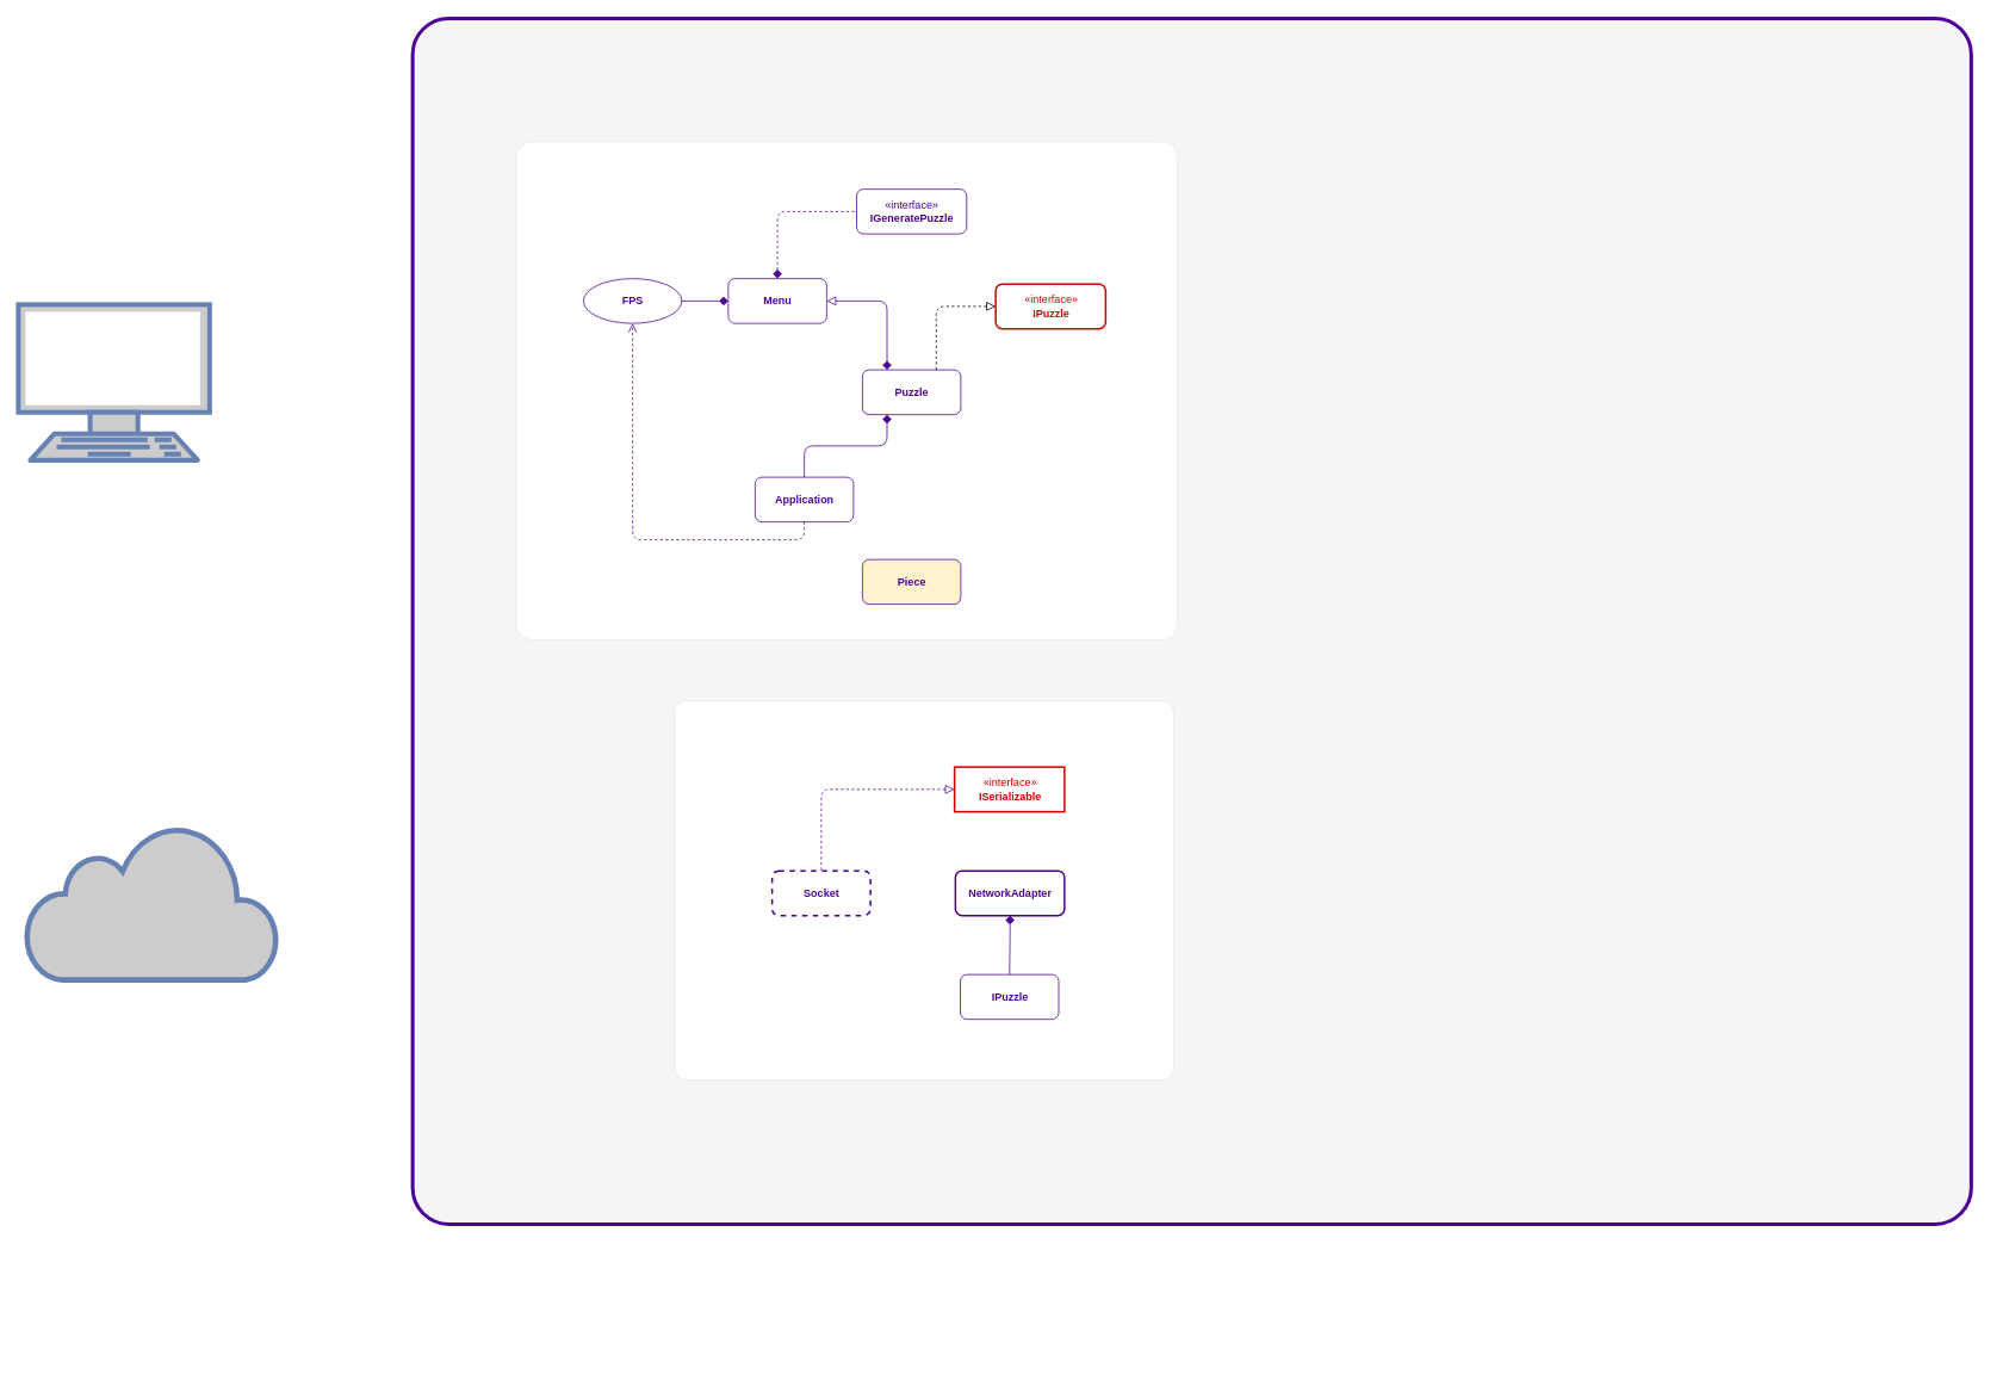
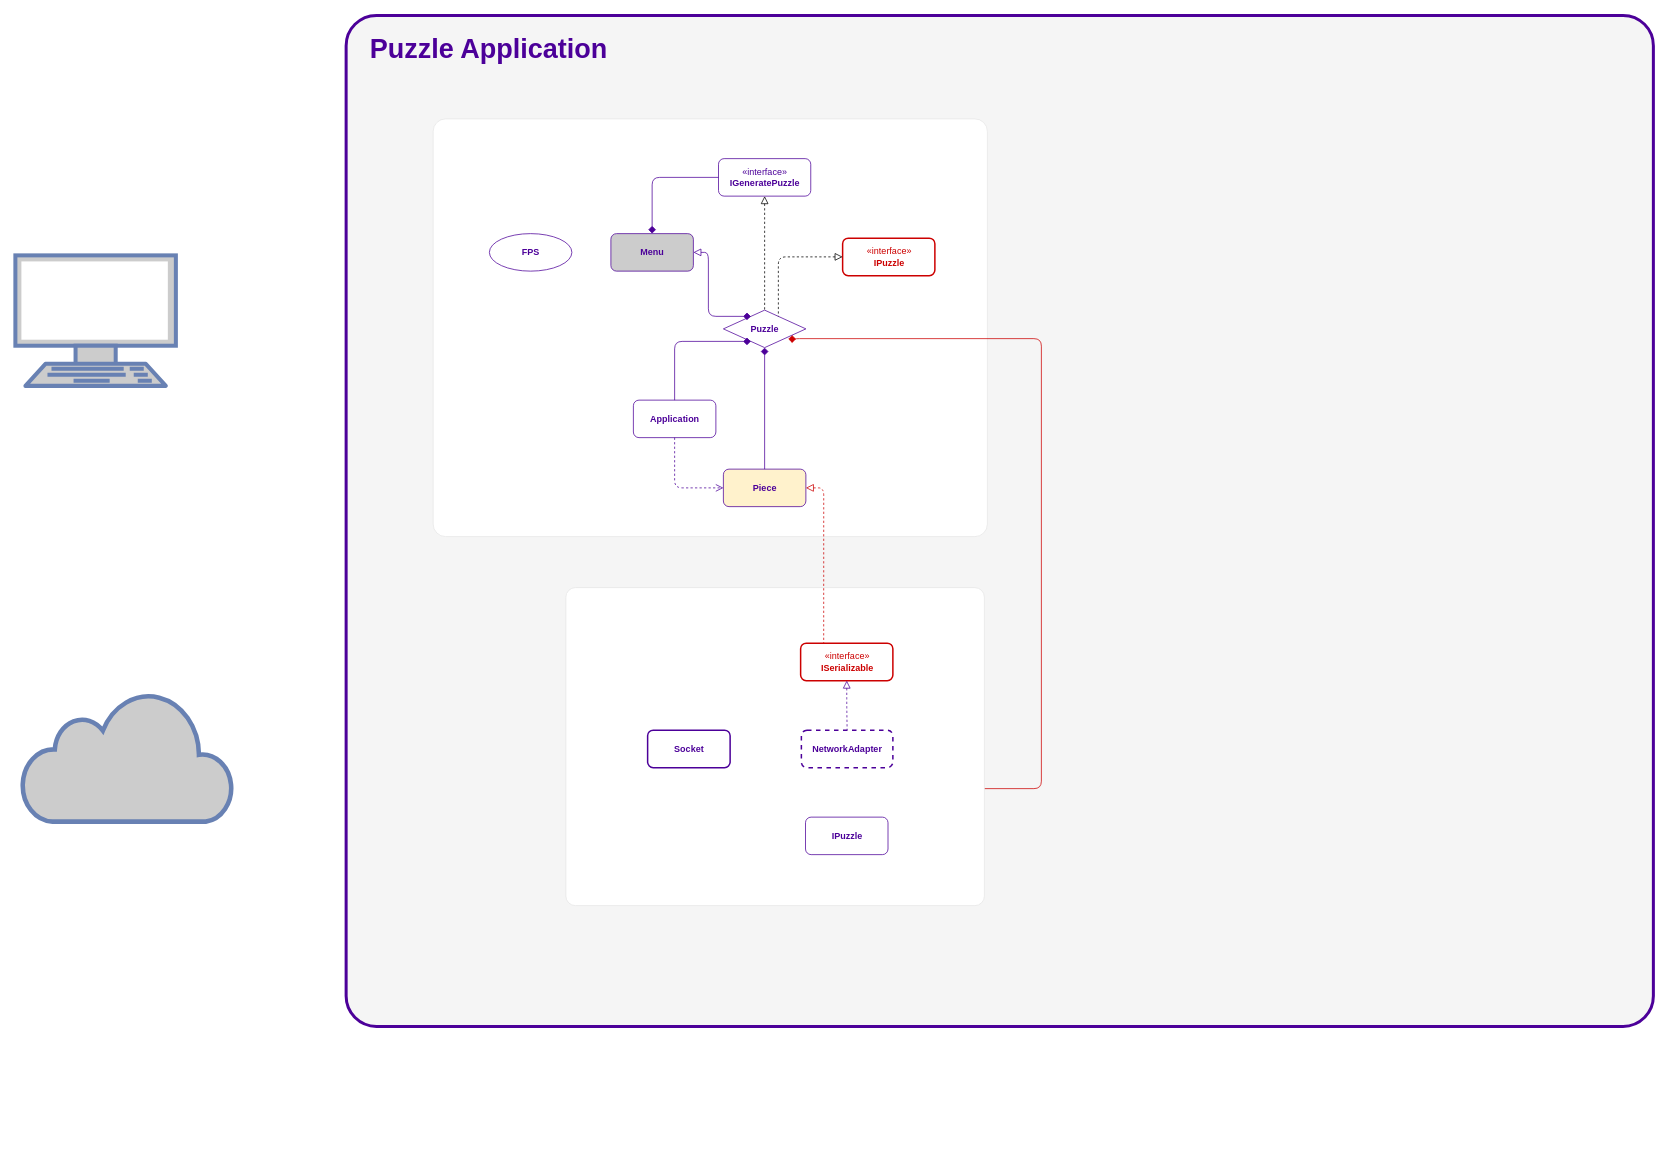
+ <mxCell id="4" value="&lt;b&gt;&lt;font style=&quot;font-size: 36px&quot;&gt;Puzzle Application&lt;/font&gt;&lt;/b&gt;" style="text;html=1;strokeColor=none;fillColor=none;align=left;verticalAlign=middle;whiteSpace=wrap;rounded=0;fontColor=#4C0099;" vertex="1" parent="2"><mxGeometry x="16.003" y="12.0" width="605.552" height="36.572" as="geometry" /></mxCell>
- <mxCell id="20" style="edgeStyle=orthogonalEdgeStyle;rounded=1;orthogonalLoop=1;jettySize=auto;html=1;entryX=0;entryY=0.5;entryDx=0;entryDy=0;startArrow=diamond;startFill=1;startSize=8;endArrow=none;endFill=0;endSize=8;strokeColor=#4C0099;fontColor=#4C0099;exitX=0.5;exitY=0;exitDx=0;exitDy=0;dashed=1;" edge="1" parent="5" source="12" target="11"><mxGeometry relative="1" as="geometry" /></mxCell>
+ <mxCell id="20" style="edgeStyle=orthogonalEdgeStyle;rounded=1;orthogonalLoop=1;jettySize=auto;html=1;entryX=0;entryY=0.5;entryDx=0;entryDy=0;startArrow=diamond;startFill=1;startSize=8;endArrow=none;endFill=0;endSize=8;strokeColor=#4C0099;fontColor=#4C0099;exitX=0.5;exitY=0;exitDx=0;exitDy=0;" edge="1" parent="5" source="12" target="11"><mxGeometry relative="1" as="geometry" /></mxCell>
- <mxCell id="21" style="edgeStyle=orthogonalEdgeStyle;rounded=1;orthogonalLoop=1;jettySize=auto;html=1;entryX=1;entryY=0.5;entryDx=0;entryDy=0;startArrow=diamond;startFill=1;startSize=8;endArrow=none;endFill=0;endSize=8;strokeColor=#4C0099;fontColor=#4C0099;" edge="1" parent="5" source="12" target="13"><mxGeometry relative="1" as="geometry" /></mxCell>
- <mxCell id="12" value="&lt;b&gt;Menu&lt;br&gt;&lt;/b&gt;" style="html=1;rounded=1;strokeColor=#4C0099;fontColor=#4C0099;" vertex="1" parent="5"><mxGeometry x="237" y="186" width="110" height="50" as="geometry" /></mxCell>
+ <mxCell id="12" value="&lt;b&gt;Menu&lt;br&gt;&lt;/b&gt;" style="html=1;rounded=1;strokeColor=#4C0099;fontColor=#4C0099;fillColor=#cccccc;" vertex="1" parent="5"><mxGeometry x="237" y="186" width="110" height="50" as="geometry" /></mxCell>
+ <mxCell id="18" style="edgeStyle=orthogonalEdgeStyle;rounded=1;orthogonalLoop=1;jettySize=auto;html=1;exitX=0.5;exitY=1;exitDx=0;exitDy=0;entryX=0.5;entryY=0;entryDx=0;entryDy=0;startArrow=block;startFill=0;startSize=8;endArrow=none;endFill=0;endSize=8;fontColor=#4C0099;dashed=1;" edge="1" parent="5" source="11" target="7"><mxGeometry relative="1" as="geometry" /></mxCell>
- <mxCell id="10" value="«interface»&lt;br&gt;&lt;b&gt;IPuzzle&lt;br&gt;&lt;/b&gt;" style="html=1;rounded=1;strokeWidth=2;strokeColor=#CC0000;fontColor=#CC0000;" vertex="1" parent="5"><mxGeometry x="536" y="192" width="123" height="50" as="geometry" /></mxCell>
+ <mxCell id="10" value="«interface»&lt;br&gt;&lt;b&gt;IPuzzle&lt;br&gt;&lt;/b&gt;" style="html=1;rounded=1;strokeWidth=2;strokeColor=#CC0000;fontColor=#CC0000;" vertex="1" parent="5"><mxGeometry x="546" y="192" width="123" height="50" as="geometry" /></mxCell>
- <mxCell id="7" value="&lt;b&gt;Puzzle&lt;/b&gt;" style="html=1;rounded=1;strokeColor=#4C0099;fontColor=#4C0099;" vertex="1" parent="5"><mxGeometry x="387" y="288" width="110" height="50" as="geometry" /></mxCell>
+ <mxCell id="7" value="&lt;b&gt;Puzzle&lt;/b&gt;" style="rhombus;html=1;strokeColor=#4C0099;fontColor=#4C0099;" vertex="1" parent="5"><mxGeometry x="387" y="288" width="110" height="50" as="geometry" /></mxCell>
+ <mxCell id="15" style="edgeStyle=orthogonalEdgeStyle;rounded=1;orthogonalLoop=1;jettySize=auto;html=1;startArrow=diamond;startFill=1;startSize=8;endArrow=none;endFill=0;endSize=8;exitX=0.5;exitY=1;exitDx=0;exitDy=0;strokeColor=#4C0099;fontColor=#4C0099;" edge="1" parent="5" source="7" target="9"><mxGeometry relative="1" as="geometry" /></mxCell>
- <mxCell id="16" style="edgeStyle=orthogonalEdgeStyle;rounded=1;orthogonalLoop=1;jettySize=auto;html=1;startArrow=none;startFill=0;startSize=8;endArrow=open;endFill=0;endSize=8;dashed=1;strokeColor=#4C0099;fontColor=#4C0099;exitX=0.5;exitY=1;exitDx=0;exitDy=0;" edge="1" parent="5" source="8" target="13"><mxGeometry relative="1" as="geometry" /></mxCell>
+ <mxCell id="16" style="edgeStyle=orthogonalEdgeStyle;rounded=1;orthogonalLoop=1;jettySize=auto;html=1;entryX=0;entryY=0.5;entryDx=0;entryDy=0;startArrow=none;startFill=0;startSize=8;endArrow=open;endFill=0;endSize=8;dashed=1;strokeColor=#4C0099;fontColor=#4C0099;exitX=0.5;exitY=1;exitDx=0;exitDy=0;" edge="1" parent="5" source="8" target="9"><mxGeometry relative="1" as="geometry" /></mxCell>
+ <mxCell id="22" style="edgeStyle=orthogonalEdgeStyle;rounded=1;orthogonalLoop=1;jettySize=auto;html=1;startArrow=diamond;startFill=1;endArrow=none;endFill=0;endSize=6;startSize=8;strokeColor=#CC0000;exitX=1;exitY=0.75;exitDx=0;exitDy=0;entryX=1;entryY=0.5;entryDx=0;entryDy=0;" edge="1" parent="2" source="7" target="25"><mxGeometry relative="1" as="geometry"><mxPoint x="190" y="94.5" as="sourcePoint" /><mxPoint x="812" y="107" as="targetPoint" /><Array as="points"><mxPoint x="913" y="417" /><mxPoint x="913" y="1017" /></Array></mxGeometry></mxCell>
+ <mxCell id="31" style="edgeStyle=orthogonalEdgeStyle;rounded=1;orthogonalLoop=1;jettySize=auto;html=1;entryX=0.25;entryY=0;entryDx=0;entryDy=0;dashed=1;startArrow=block;startFill=0;startSize=8;endArrow=none;endFill=0;endSize=8;fontColor=#4C0099;strokeColor=#CC0000;exitX=1;exitY=0.5;exitDx=0;exitDy=0;" edge="1" parent="2" source="9" target="28"><mxGeometry relative="1" as="geometry"><Array as="points"><mxPoint x="623" y="616" /></Array></mxGeometry></mxCell>
- <mxCell id="28" value="«interface»&lt;br&gt;&lt;b&gt;ISerializable&lt;br&gt;&lt;/b&gt;" style="html=1;strokeWidth=2;strokeColor=#CC0000;fontColor=#CC0000;rounded=0;" vertex="1" parent="23"><mxGeometry x="313" y="74" width="123" height="50" as="geometry" /></mxCell>
+ <mxCell id="28" value="«interface»&lt;br&gt;&lt;b&gt;ISerializable&lt;br&gt;&lt;/b&gt;" style="html=1;rounded=1;strokeWidth=2;strokeColor=#CC0000;fontColor=#CC0000;" vertex="1" parent="23"><mxGeometry x="313" y="74" width="123" height="50" as="geometry" /></mxCell>
- <mxCell id="30" style="edgeStyle=orthogonalEdgeStyle;rounded=1;orthogonalLoop=1;jettySize=auto;html=1;startArrow=block;startFill=0;startSize=8;endArrow=none;endFill=0;endSize=8;fontColor=#4C0099;dashed=1;strokeColor=#4C0099;" edge="1" parent="23" source="28" target="26"><mxGeometry x="-486" y="-405" as="geometry"><mxPoint x="471" y="127" as="sourcePoint" /><mxPoint x="471" y="281" as="targetPoint" /></mxGeometry></mxCell>
+ <mxCell id="30" style="edgeStyle=orthogonalEdgeStyle;rounded=1;orthogonalLoop=1;jettySize=auto;html=1;entryX=0.5;entryY=0;entryDx=0;entryDy=0;startArrow=block;startFill=0;startSize=8;endArrow=none;endFill=0;endSize=8;fontColor=#4C0099;dashed=1;strokeColor=#4C0099;" edge="1" parent="23" source="28" target="25"><mxGeometry x="-486" y="-405" as="geometry"><mxPoint x="471" y="127" as="sourcePoint" /><mxPoint x="471" y="281" as="targetPoint" /></mxGeometry></mxCell>
- <mxCell id="26" value="&lt;b&gt;Socket&lt;br&gt;&lt;/b&gt;" style="html=1;rounded=1;strokeColor=#4C0099;fontColor=#4C0099;strokeWidth=2;dashed=1;" vertex="1" parent="23"><mxGeometry x="109" y="190" width="110" height="50" as="geometry" /></mxCell>
+ <mxCell id="26" value="&lt;b&gt;Socket&lt;br&gt;&lt;/b&gt;" style="html=1;rounded=1;strokeColor=#4C0099;fontColor=#4C0099;strokeWidth=2;" vertex="1" parent="23"><mxGeometry x="109" y="190" width="110" height="50" as="geometry" /></mxCell>
- <mxCell id="25" value="&lt;b&gt;NetworkAdapter&lt;/b&gt;" style="html=1;rounded=1;strokeColor=#4C0099;fontColor=#4C0099;strokeWidth=2;" vertex="1" parent="23"><mxGeometry x="314" y="190" width="122" height="50" as="geometry" /></mxCell>
+ <mxCell id="25" value="&lt;b&gt;NetworkAdapter&lt;/b&gt;" style="html=1;rounded=1;strokeColor=#4C0099;fontColor=#4C0099;strokeWidth=2;dashed=1;" vertex="1" parent="23"><mxGeometry x="314" y="190" width="122" height="50" as="geometry" /></mxCell>
- <mxCell id="29" style="edgeStyle=orthogonalEdgeStyle;rounded=1;orthogonalLoop=1;jettySize=auto;html=1;startArrow=diamond;startFill=1;startSize=8;endArrow=none;endFill=0;endSize=8;exitX=0.5;exitY=1;exitDx=0;exitDy=0;strokeColor=#4C0099;fontColor=#4C0099;" edge="1" parent="23" source="25" target="27"><mxGeometry x="-486" y="-405" as="geometry" /></mxCell>
